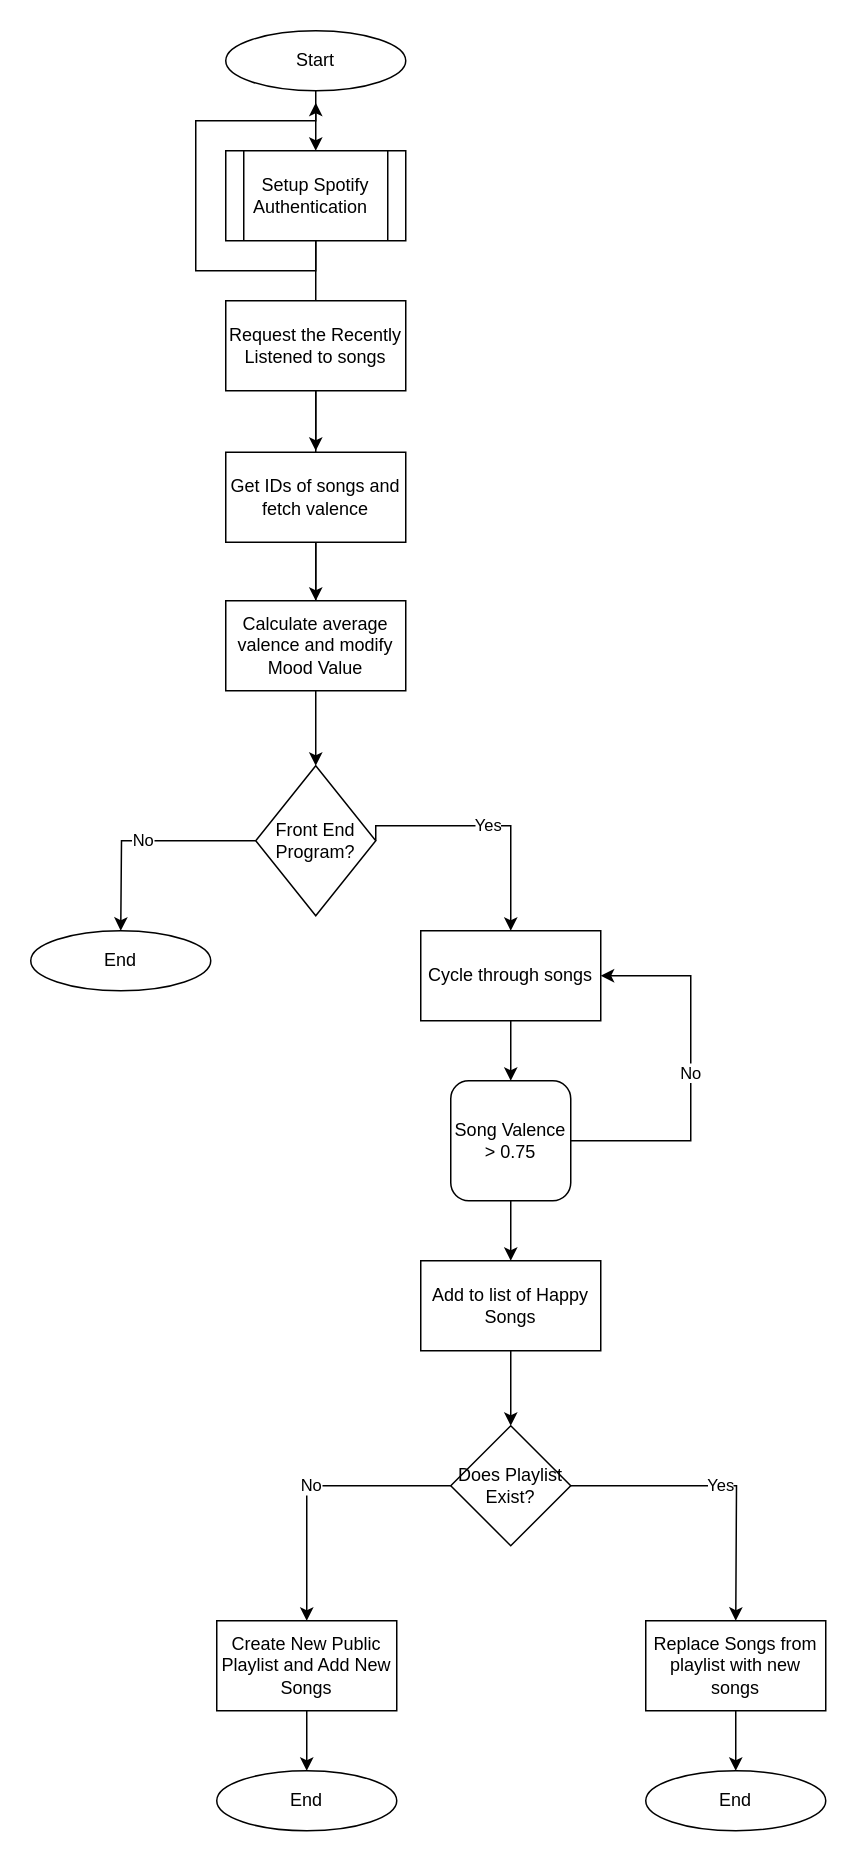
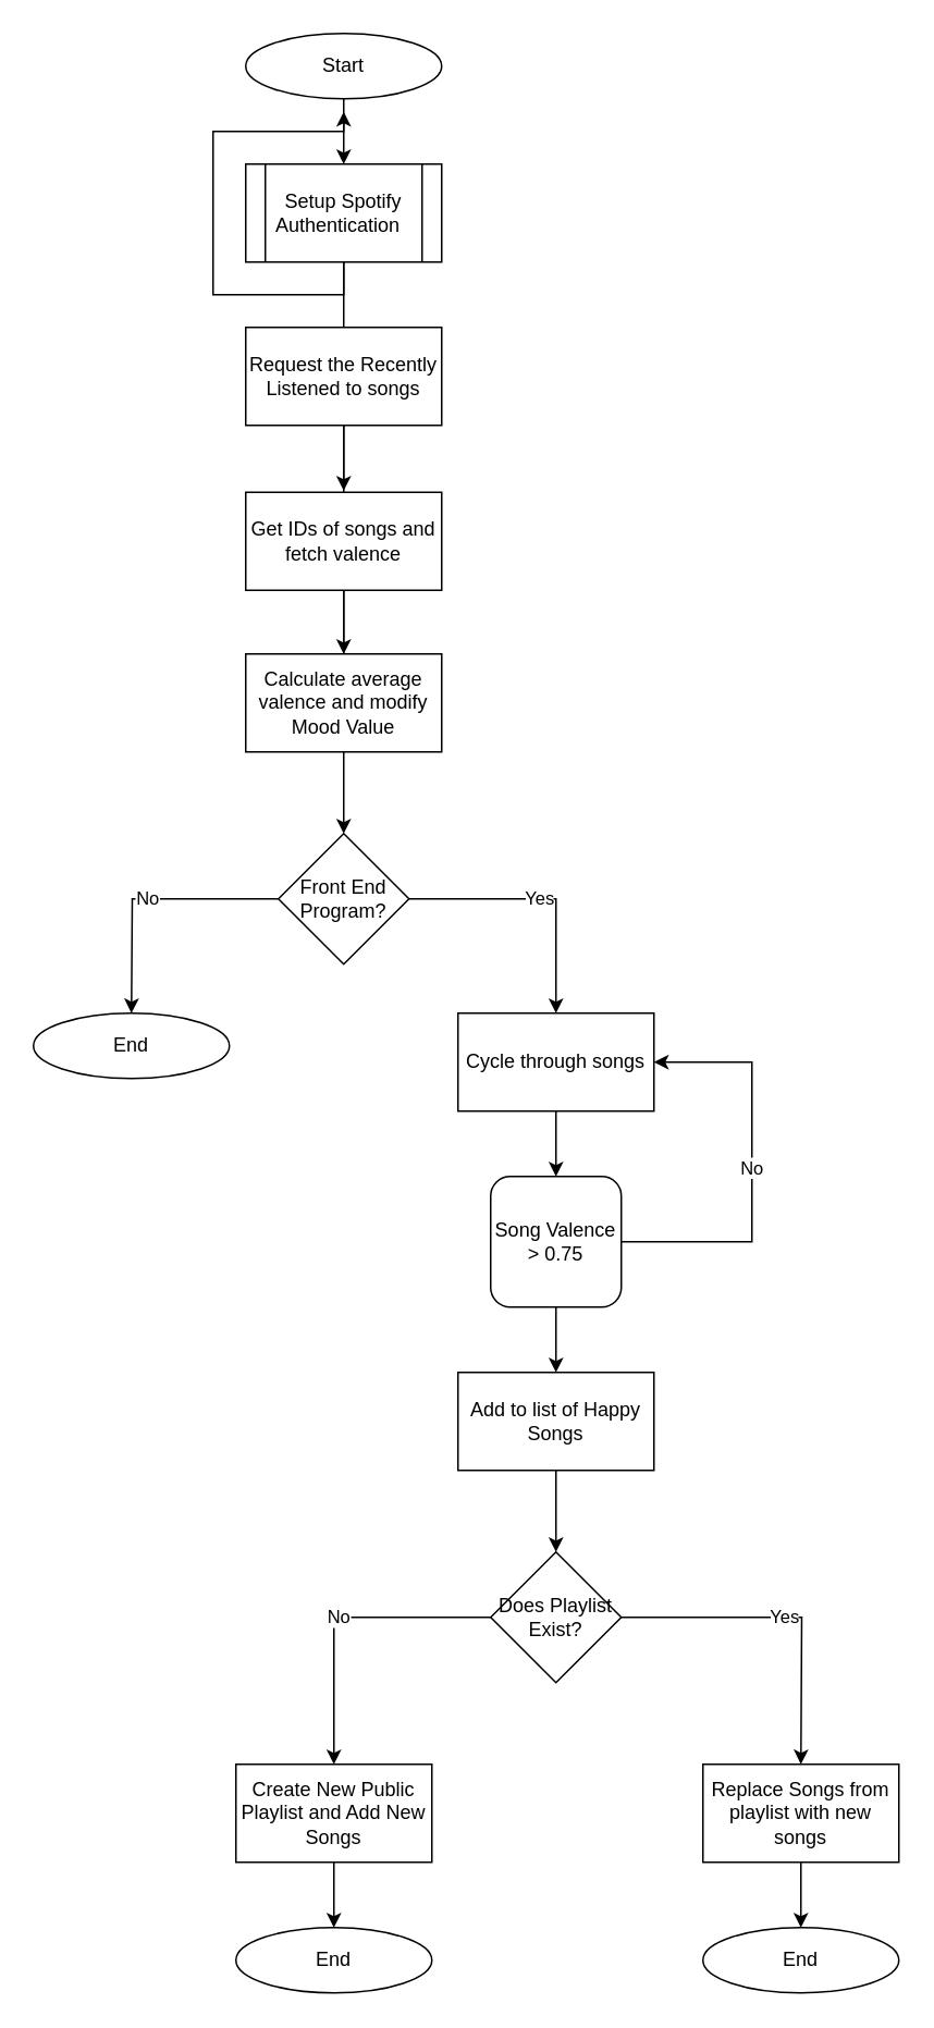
- <mxCell id="9" value="Front End Program?" style="rhombus;whiteSpace=wrap;html=1;hachureGap=4;pointerEvents=0;" vertex="1" parent="1"><mxGeometry x="170" y="510" width="80" height="100" as="geometry" /></mxCell>
+ <mxCell id="9" value="Front End Program?" style="rhombus;whiteSpace=wrap;html=1;hachureGap=4;pointerEvents=0;" vertex="1" parent="1"><mxGeometry x="170" y="510" width="80" height="80" as="geometry" /></mxCell>
